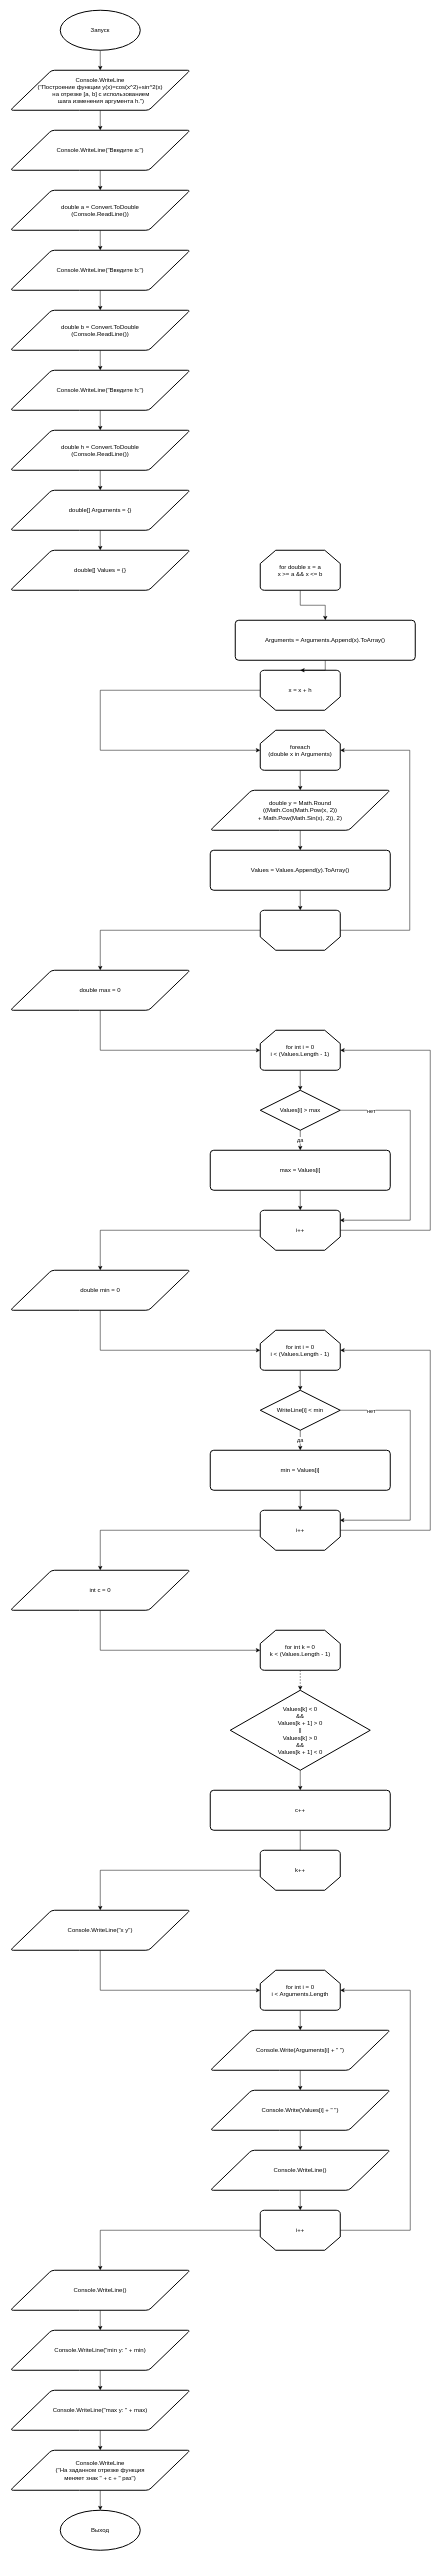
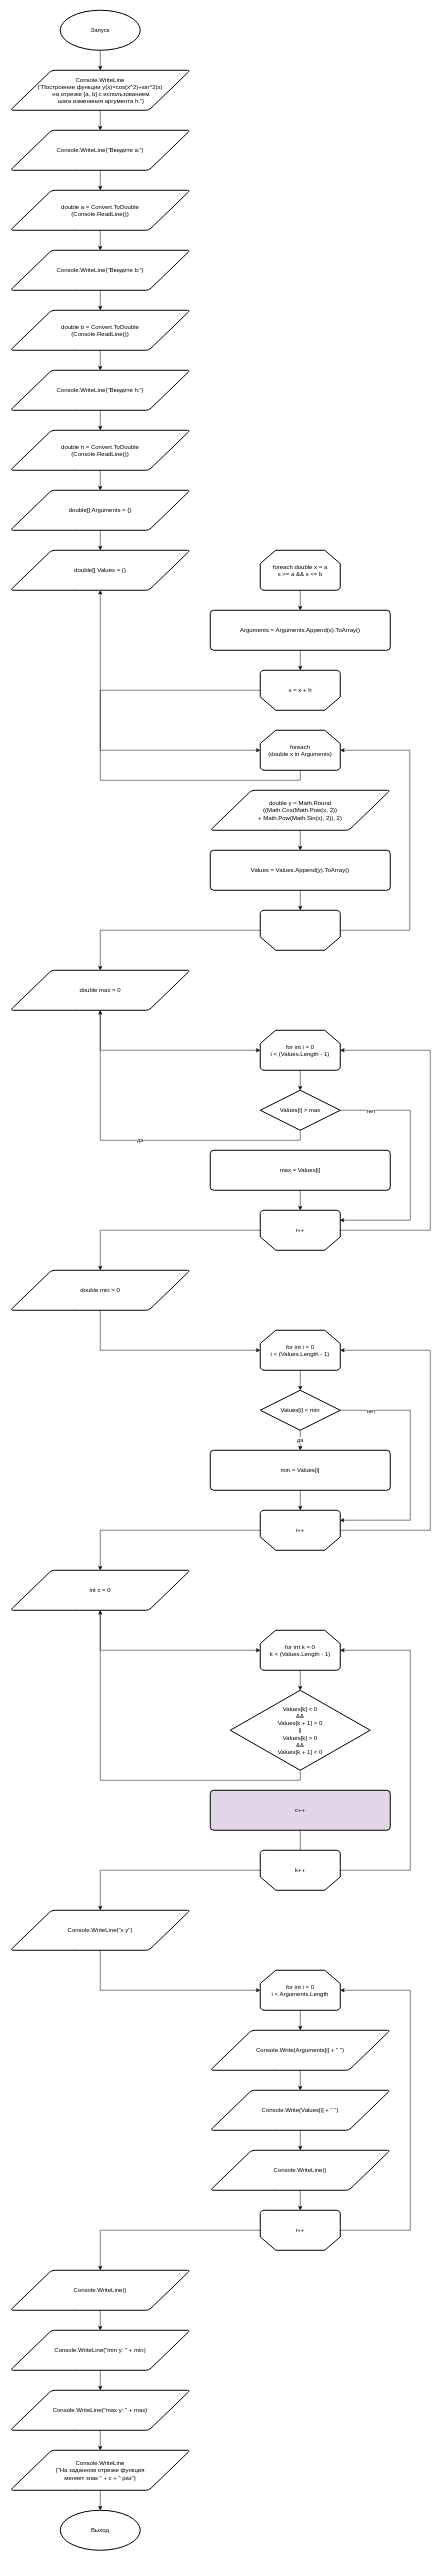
- <mxCell id="22" value="for double x = a&lt;br&gt;x &amp;gt;= a &amp;amp;&amp;amp; x &amp;lt;= b" style="strokeWidth=2;html=1;shape=mxgraph.flowchart.loop_limit;whiteSpace=wrap;" vertex="1" parent="1"><mxGeometry x="520" y="1100" width="160" height="80" as="geometry" /></mxCell>
+ <mxCell id="22" value="foreach double x = a&lt;br&gt;x &amp;gt;= a &amp;amp;&amp;amp; x &amp;lt;= b" style="strokeWidth=2;html=1;shape=mxgraph.flowchart.loop_limit;whiteSpace=wrap;" vertex="1" parent="1"><mxGeometry x="520" y="1100" width="160" height="80" as="geometry" /></mxCell>
- <mxCell id="26" value="Arguments = Arguments.Append(x).ToArray()" style="rounded=1;whiteSpace=wrap;html=1;absoluteArcSize=1;arcSize=14;strokeWidth=2;" vertex="1" parent="1"><mxGeometry x="470" y="1240" width="360" height="80" as="geometry" /></mxCell>
+ <mxCell id="26" value="Arguments = Arguments.Append(x).ToArray()" style="rounded=1;whiteSpace=wrap;html=1;absoluteArcSize=1;arcSize=14;strokeWidth=2;" vertex="1" parent="1"><mxGeometry x="420" y="1220" width="360" height="80" as="geometry" /></mxCell>
- <mxCell id="27" style="edgeStyle=orthogonalEdgeStyle;rounded=0;orthogonalLoop=1;jettySize=auto;html=1;exitX=0.5;exitY=1;exitDx=0;exitDy=0;exitPerimeter=0;entryX=0.5;entryY=0;entryDx=0;entryDy=0;" edge="1" parent="1" source="28" target="32"><mxGeometry relative="1" as="geometry" /></mxCell>
+ <mxCell id="27" style="edgeStyle=orthogonalEdgeStyle;rounded=0;orthogonalLoop=1;jettySize=auto;html=1;exitX=0.5;exitY=1;exitDx=0;exitDy=0;exitPerimeter=0;" edge="1" parent="1" source="28" target="20"><mxGeometry relative="1" as="geometry" /></mxCell>
- <mxCell id="40" value="да" style="edgeStyle=orthogonalEdgeStyle;rounded=0;orthogonalLoop=1;jettySize=auto;html=1;exitX=0.5;exitY=1;exitDx=0;exitDy=0;exitPerimeter=0;entryX=0.5;entryY=0;entryDx=0;entryDy=0;" edge="1" parent="1" source="43" target="45"><mxGeometry relative="1" as="geometry"><mxPoint as="offset" /></mxGeometry></mxCell>
+ <mxCell id="40" value="да" style="edgeStyle=orthogonalEdgeStyle;rounded=0;orthogonalLoop=1;jettySize=auto;html=1;exitX=0.5;exitY=1;exitDx=0;exitDy=0;exitPerimeter=0;" edge="1" parent="1" source="43" target="37"><mxGeometry relative="1" as="geometry"><mxPoint as="offset" /></mxGeometry></mxCell>
- <mxCell id="56" value="WriteLine[i] &amp;lt; min" style="strokeWidth=2;html=1;shape=mxgraph.flowchart.decision;whiteSpace=wrap;" vertex="1" parent="1"><mxGeometry x="520" y="2780" width="160" height="80" as="geometry" /></mxCell>
+ <mxCell id="56" value="Values[i] &amp;lt; min" style="strokeWidth=2;html=1;shape=mxgraph.flowchart.decision;whiteSpace=wrap;" vertex="1" parent="1"><mxGeometry x="520" y="2780" width="160" height="80" as="geometry" /></mxCell>
+ <mxCell id="70" style="edgeStyle=orthogonalEdgeStyle;rounded=0;orthogonalLoop=1;jettySize=auto;html=1;exitX=0;exitY=0.5;exitDx=0;exitDy=0;exitPerimeter=0;entryX=1;entryY=0.5;entryDx=0;entryDy=0;entryPerimeter=0;" edge="1" parent="1" source="72" target="65"><mxGeometry relative="1" as="geometry"><Array as="points"><mxPoint x="820" y="3740" /><mxPoint x="820" y="3300" /></Array></mxGeometry></mxCell>
- <mxCell id="64" style="edgeStyle=orthogonalEdgeStyle;rounded=0;orthogonalLoop=1;jettySize=auto;html=1;exitX=0.5;exitY=1;exitDx=0;exitDy=0;exitPerimeter=0;entryX=0.5;entryY=0;entryDx=0;entryDy=0;entryPerimeter=0;dashed=1;" edge="1" parent="1" source="65" target="67"><mxGeometry relative="1" as="geometry" /></mxCell>
+ <mxCell id="64" style="edgeStyle=orthogonalEdgeStyle;rounded=0;orthogonalLoop=1;jettySize=auto;html=1;exitX=0.5;exitY=1;exitDx=0;exitDy=0;exitPerimeter=0;entryX=0.5;entryY=0;entryDx=0;entryDy=0;entryPerimeter=0;" edge="1" parent="1" source="65" target="67"><mxGeometry relative="1" as="geometry" /></mxCell>
- <mxCell id="66" style="edgeStyle=orthogonalEdgeStyle;rounded=0;orthogonalLoop=1;jettySize=auto;html=1;exitX=0.5;exitY=1;exitDx=0;exitDy=0;exitPerimeter=0;" edge="1" parent="1" source="67" target="69"><mxGeometry relative="1" as="geometry" /></mxCell>
+ <mxCell id="66" style="edgeStyle=orthogonalEdgeStyle;rounded=0;orthogonalLoop=1;jettySize=auto;html=1;exitX=0.5;exitY=1;exitDx=0;exitDy=0;exitPerimeter=0;" edge="1" parent="1" source="67" target="63"><mxGeometry relative="1" as="geometry" /></mxCell>
- <mxCell id="69" value="c++" style="rounded=1;whiteSpace=wrap;html=1;absoluteArcSize=1;arcSize=14;strokeWidth=2;" vertex="1" parent="1"><mxGeometry x="420" y="3580" width="360" height="80" as="geometry" /></mxCell>
+ <mxCell id="69" value="c++" style="rounded=1;whiteSpace=wrap;html=1;absoluteArcSize=1;arcSize=14;strokeWidth=2;fillColor=#e1d5e7;" vertex="1" parent="1"><mxGeometry x="420" y="3580" width="360" height="80" as="geometry" /></mxCell>
